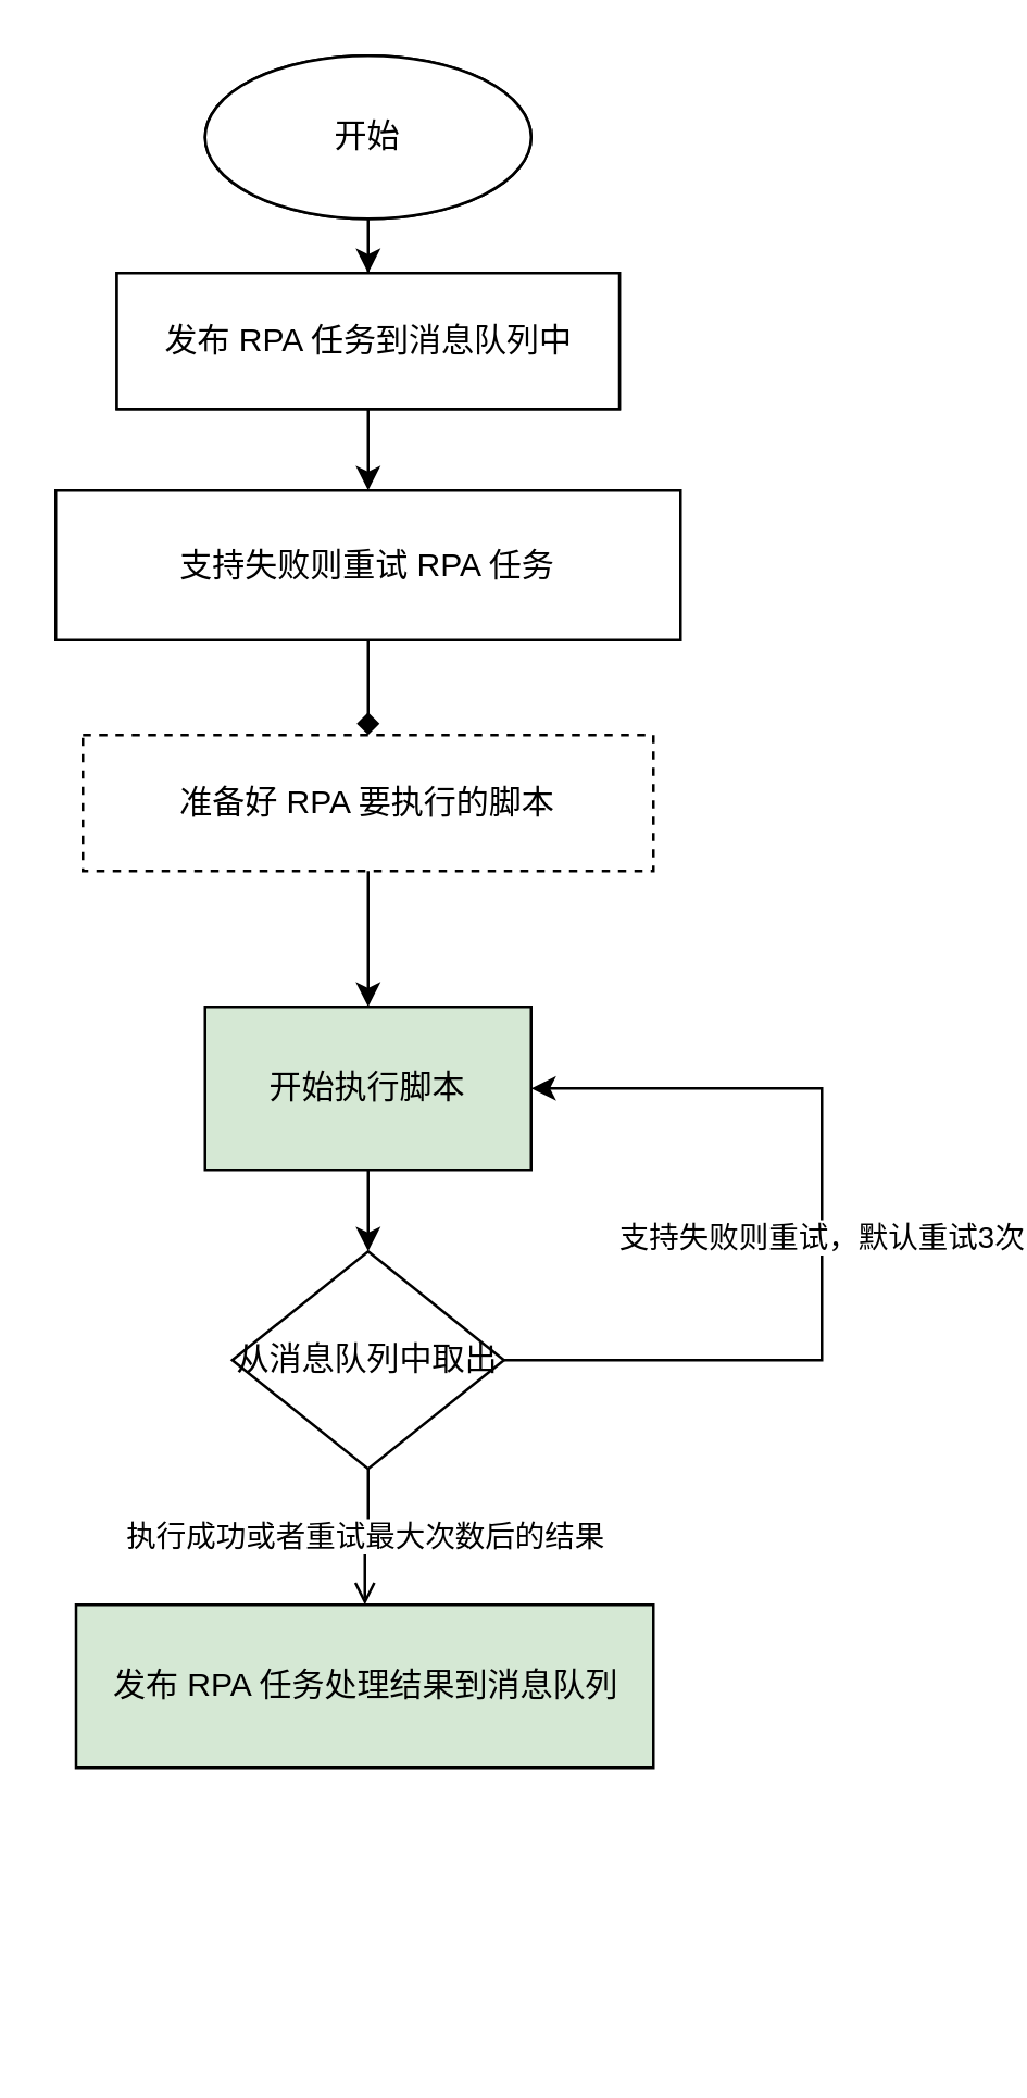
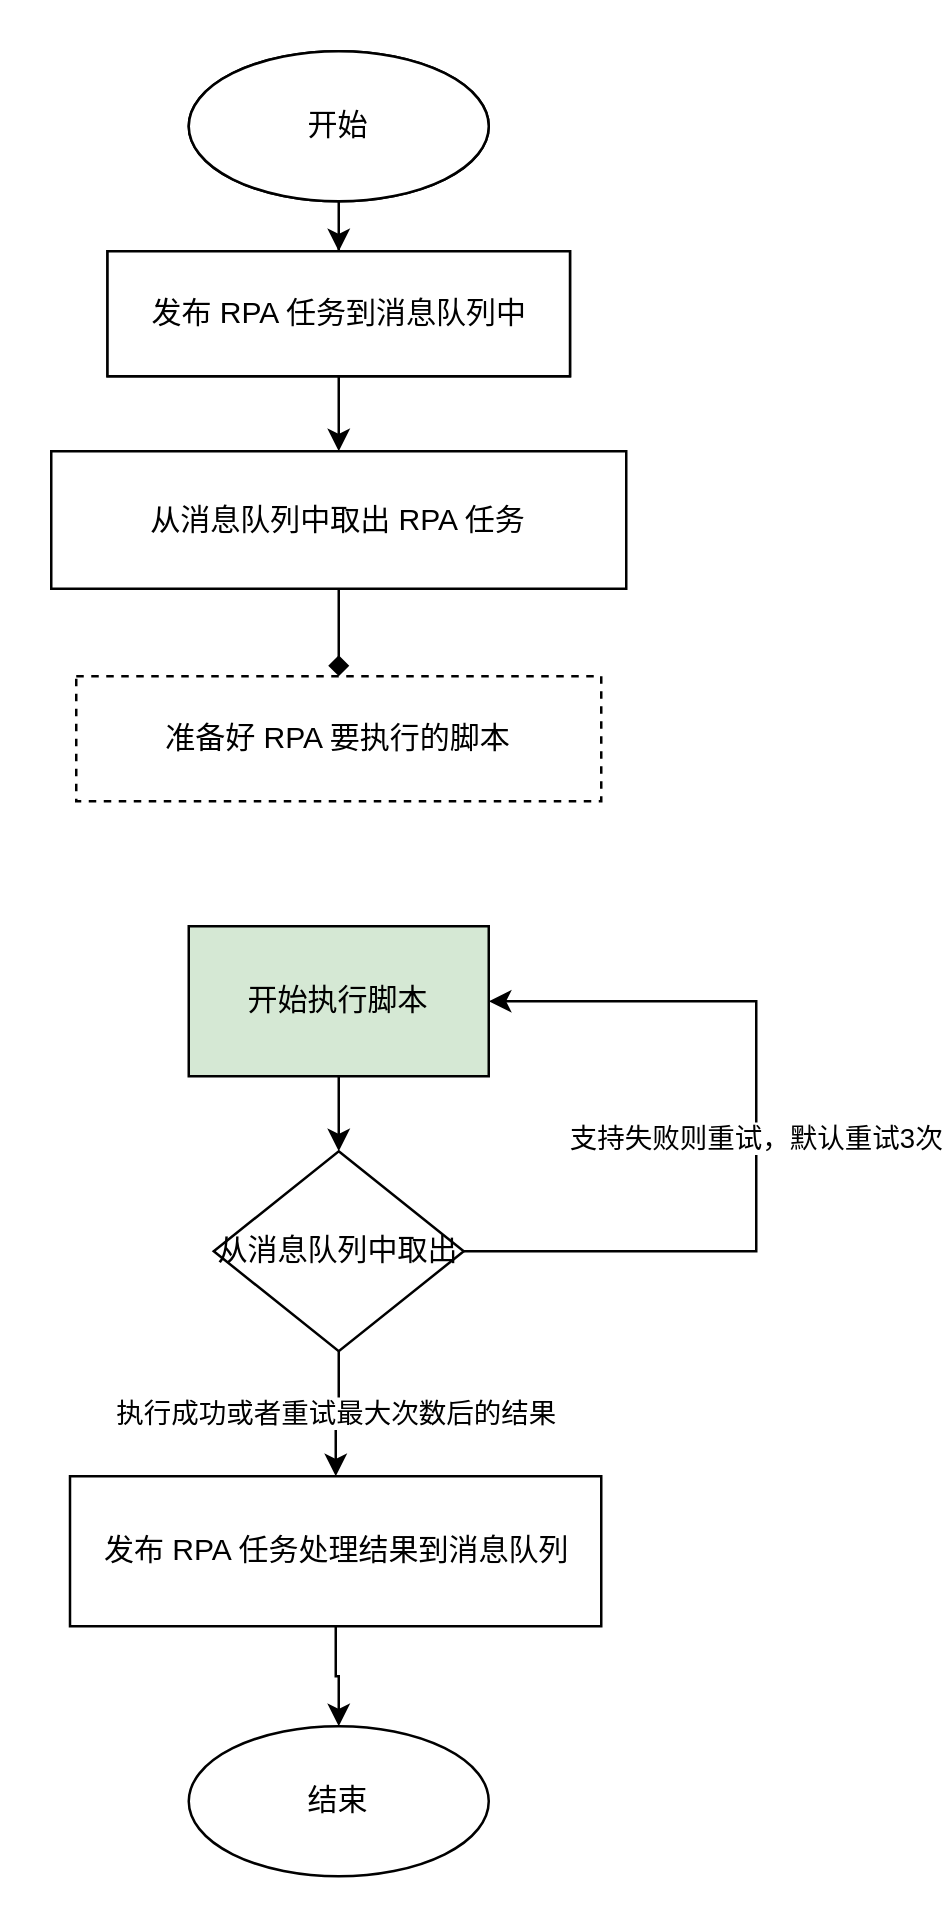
- <mxCell id="5" value="支持失败则重试 RPA 任务" style="whiteSpace=wrap;html=1;" parent="2" vertex="1"><mxGeometry y="160" width="230" height="55" as="geometry" /></mxCell>
+ <mxCell id="5" value="从消息队列中取出 RPA 任务" style="whiteSpace=wrap;html=1;" parent="2" vertex="1"><mxGeometry y="160" width="230" height="55" as="geometry" /></mxCell>
- <mxCell id="10" style="edgeStyle=orthogonalEdgeStyle;rounded=0;orthogonalLoop=1;jettySize=auto;html=1;exitX=0.5;exitY=1;exitDx=0;exitDy=0;startArrow=none;startFill=0;endArrow=classic;endFill=1;" parent="2" source="7" target="9" edge="1"><mxGeometry relative="1" as="geometry" /></mxCell>
- <mxCell id="15" value="执行成功或者重试最大次数后的结果" style="edgeStyle=orthogonalEdgeStyle;rounded=0;orthogonalLoop=1;jettySize=auto;html=1;startArrow=none;startFill=0;endArrow=open;endFill=1;" parent="2" source="12" target="14" edge="1"><mxGeometry relative="1" as="geometry" /></mxCell>
+ <mxCell id="15" value="执行成功或者重试最大次数后的结果" style="edgeStyle=orthogonalEdgeStyle;rounded=0;orthogonalLoop=1;jettySize=auto;html=1;startArrow=none;startFill=0;endArrow=classic;endFill=1;" parent="2" source="12" target="14" edge="1"><mxGeometry relative="1" as="geometry" /></mxCell>
- <mxCell id="14" value="发布 RPA 任务处理结果到消息队列" style="whiteSpace=wrap;html=1;fillColor=#d5e8d4;" parent="2" vertex="1"><mxGeometry x="7.5" y="570" width="212.5" height="60" as="geometry" /></mxCell>
+ <mxCell id="14" value="发布 RPA 任务处理结果到消息队列" style="whiteSpace=wrap;html=1;" parent="2" vertex="1"><mxGeometry x="7.5" y="570" width="212.5" height="60" as="geometry" /></mxCell>
+ <mxCell id="17" value="" style="edgeStyle=orthogonalEdgeStyle;rounded=0;orthogonalLoop=1;jettySize=auto;html=1;startArrow=none;startFill=0;endArrow=classic;endFill=1;" parent="2" source="14" target="16" edge="1"><mxGeometry relative="1" as="geometry" /></mxCell>
+ <mxCell id="16" value="结束" style="ellipse;whiteSpace=wrap;html=1;" parent="2" vertex="1"><mxGeometry x="55" y="670" width="120" height="60" as="geometry" /></mxCell>
